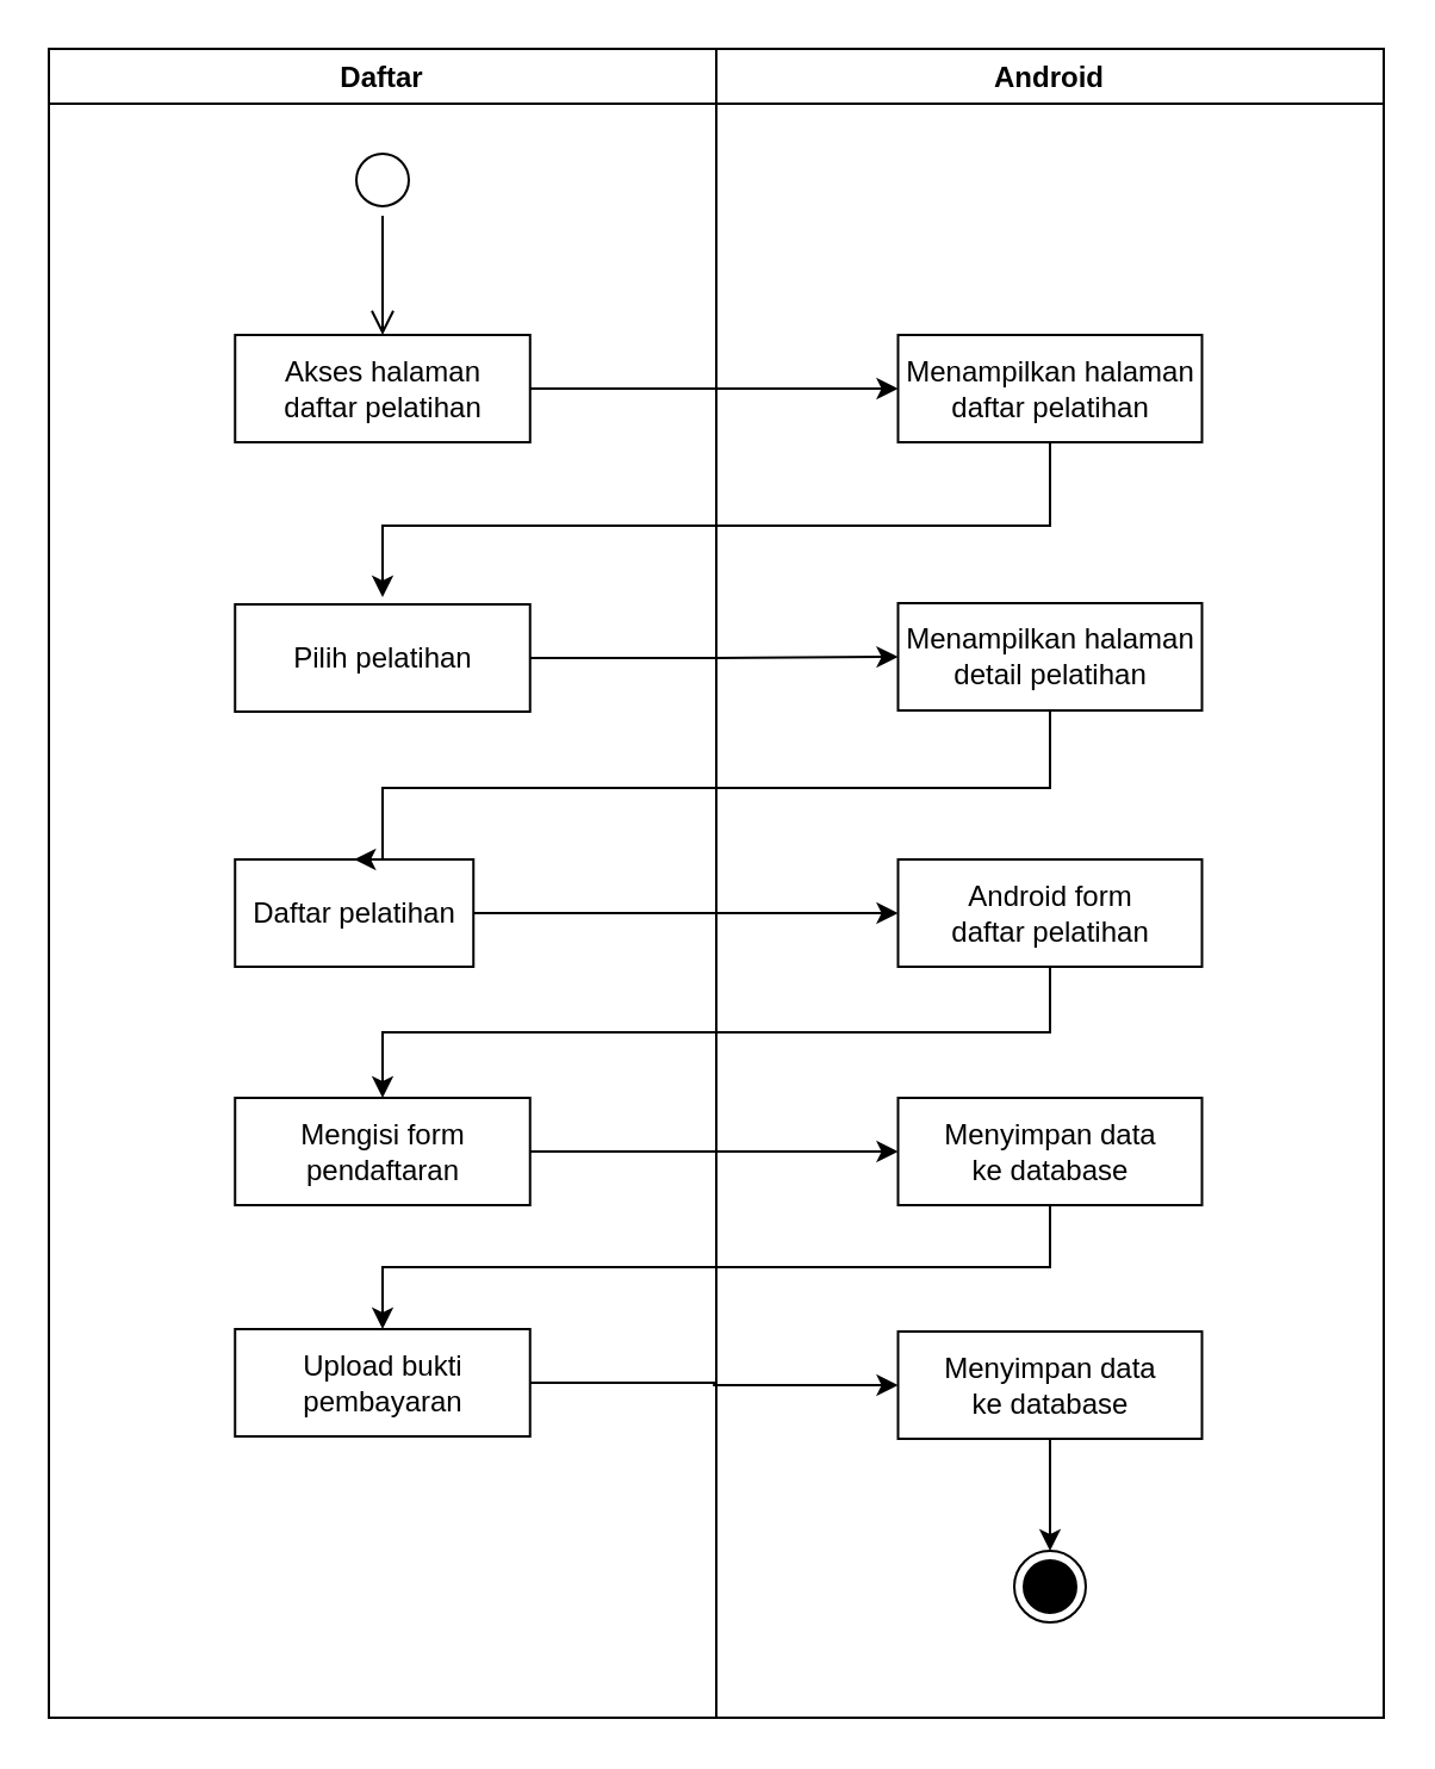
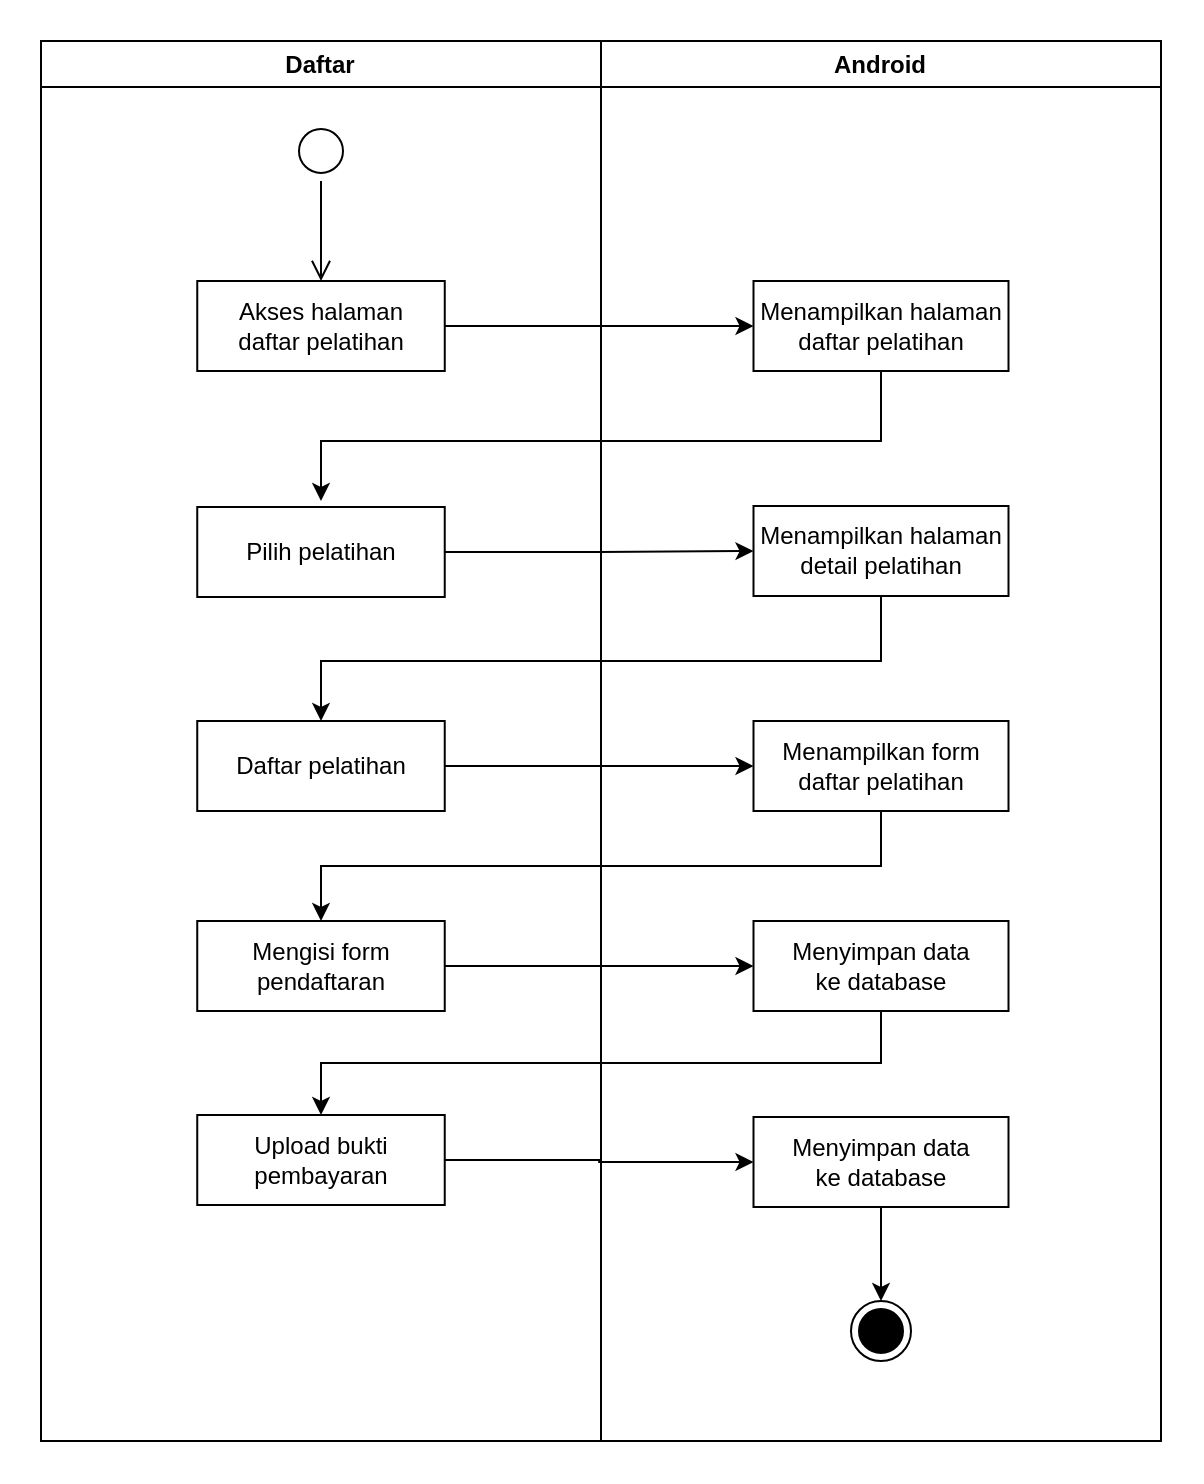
- <mxCell id="14" value="Daftar pelatihan" style="html=1;strokeColor=#000000;fillColor=default;" parent="10" vertex="1"><mxGeometry x="78.12" y="340" width="100" height="45" as="geometry" /></mxCell>
+ <mxCell id="14" value="Daftar pelatihan" style="html=1;strokeColor=#000000;fillColor=default;" parent="10" vertex="1"><mxGeometry x="78.12" y="340" width="123.75" height="45" as="geometry" /></mxCell>
- <mxCell id="6" value="Android form&lt;br&gt;daftar pelatihan" style="html=1;strokeColor=#000000;fillColor=default;" parent="2" vertex="1"><mxGeometry x="76.25" y="340" width="127.5" height="45" as="geometry" /></mxCell>
+ <mxCell id="6" value="Menampilkan form&lt;br&gt;daftar pelatihan" style="html=1;strokeColor=#000000;fillColor=default;" parent="2" vertex="1"><mxGeometry x="76.25" y="340" width="127.5" height="45" as="geometry" /></mxCell>
